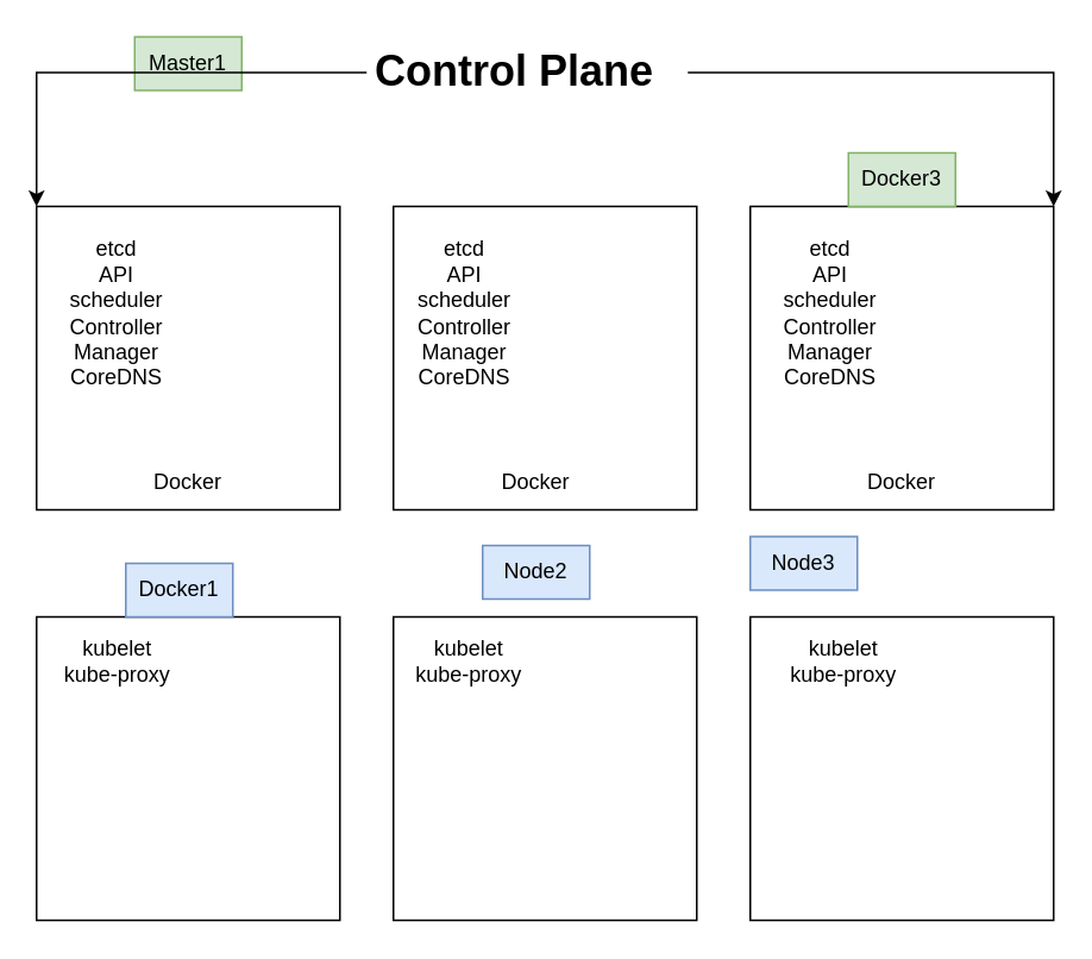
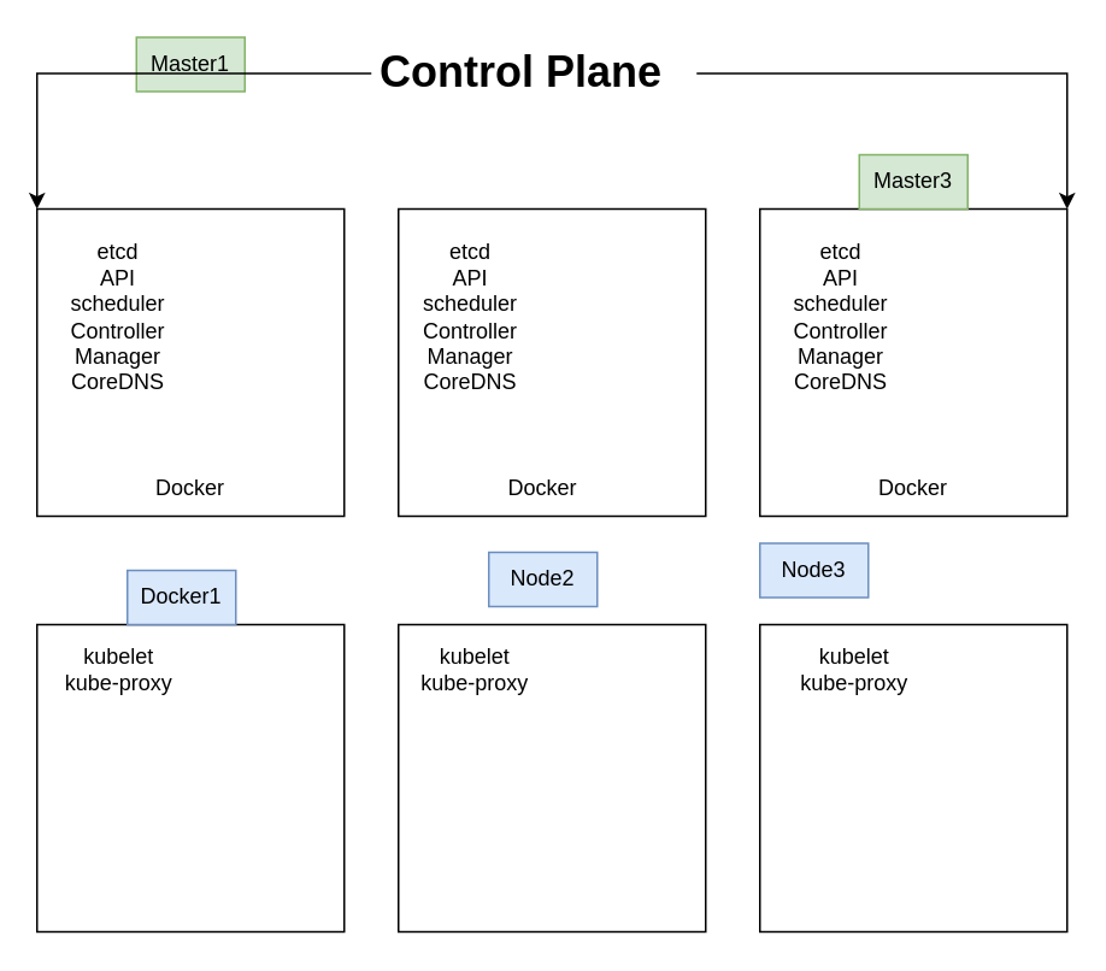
- <mxCell id="11" value="Docker3" style="text;html=1;strokeColor=#82b366;fillColor=#d5e8d4;align=center;verticalAlign=middle;whiteSpace=wrap;rounded=0;" vertex="1" parent="1"><mxGeometry x="475" y="85" width="60" height="30" as="geometry" /></mxCell>
+ <mxCell id="11" value="Master3" style="text;html=1;strokeColor=#82b366;fillColor=#d5e8d4;align=center;verticalAlign=middle;whiteSpace=wrap;rounded=0;" vertex="1" parent="1"><mxGeometry x="475" y="85" width="60" height="30" as="geometry" /></mxCell>
